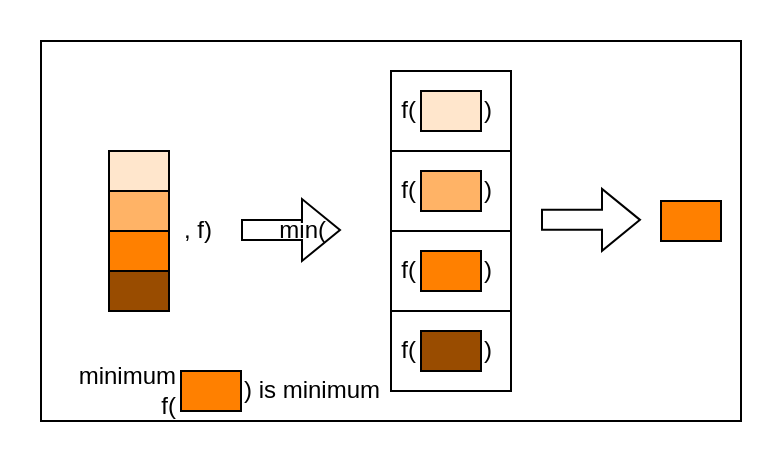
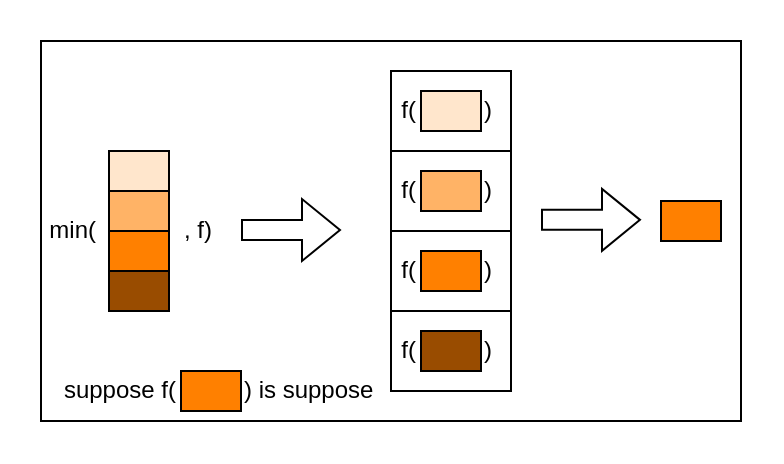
- <mxCell id="3" value="min(" style="text;html=1;strokeColor=none;fillColor=none;align=right;verticalAlign=middle;whiteSpace=wrap;rounded=0;" parent="1" vertex="1"><mxGeometry x="135" y="100" width="30" height="30" as="geometry" /></mxCell>
+ <mxCell id="3" value="min(" style="text;html=1;strokeColor=none;fillColor=none;align=right;verticalAlign=middle;whiteSpace=wrap;rounded=0;" parent="1" vertex="1"><mxGeometry x="20" y="100" width="30" height="30" as="geometry" /></mxCell>
- <mxCell id="31" value="minimum f(" style="text;html=1;strokeColor=none;fillColor=none;align=right;verticalAlign=middle;whiteSpace=wrap;rounded=0;" vertex="1" parent="1"><mxGeometry x="30" y="180" width="60" height="30" as="geometry" /></mxCell>
+ <mxCell id="31" value="suppose f(" style="text;html=1;strokeColor=none;fillColor=none;align=right;verticalAlign=middle;whiteSpace=wrap;rounded=0;" vertex="1" parent="1"><mxGeometry x="30" y="180" width="60" height="30" as="geometry" /></mxCell>
- <mxCell id="30" value=") is minimum" style="text;html=1;strokeColor=none;fillColor=none;align=left;verticalAlign=middle;whiteSpace=wrap;rounded=0;" vertex="1" parent="1"><mxGeometry x="120" y="180" width="70" height="30" as="geometry" /></mxCell>
+ <mxCell id="30" value=") is suppose" style="text;html=1;strokeColor=none;fillColor=none;align=left;verticalAlign=middle;whiteSpace=wrap;rounded=0;" vertex="1" parent="1"><mxGeometry x="120" y="180" width="70" height="30" as="geometry" /></mxCell>
